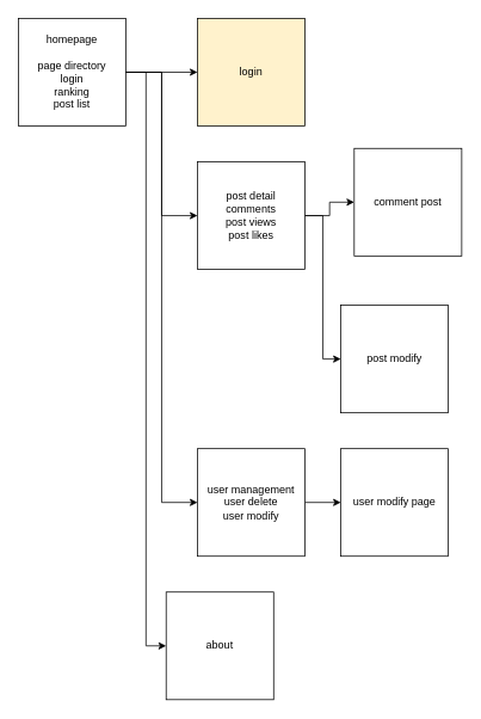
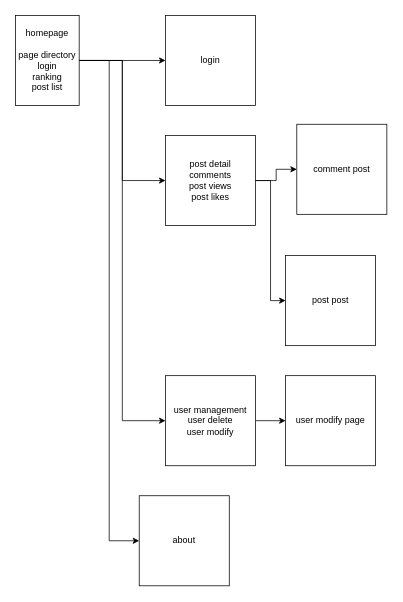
- <mxCell id="3" value="homepage&lt;br&gt;&lt;br&gt;page directory&lt;br&gt;login&lt;br&gt;ranking&lt;br&gt;post list" style="rounded=0;whiteSpace=wrap;html=1;" vertex="1" parent="1"><mxGeometry x="20" y="20" width="120" height="120" as="geometry" /></mxCell>
+ <mxCell id="3" value="homepage&lt;br&gt;&lt;br&gt;page directory&lt;br&gt;login&lt;br&gt;ranking&lt;br&gt;post list" style="rounded=0;whiteSpace=wrap;html=1;" vertex="1" parent="1"><mxGeometry x="20" y="20" width="85" height="120" as="geometry" /></mxCell>
- <mxCell id="4" value="login" style="rounded=0;whiteSpace=wrap;html=1;fillColor=#fff2cc;" vertex="1" parent="1"><mxGeometry x="220" y="20" width="120" height="120" as="geometry" /></mxCell>
+ <mxCell id="4" value="login" style="rounded=0;whiteSpace=wrap;html=1;" vertex="1" parent="1"><mxGeometry x="220" y="20" width="120" height="120" as="geometry" /></mxCell>
- <mxCell id="8" value="post modify" style="rounded=0;whiteSpace=wrap;html=1;" vertex="1" parent="1"><mxGeometry x="380" y="340" width="120" height="120" as="geometry" /></mxCell>
+ <mxCell id="8" value="post post" style="rounded=0;whiteSpace=wrap;html=1;" vertex="1" parent="1"><mxGeometry x="380" y="340" width="120" height="120" as="geometry" /></mxCell>
